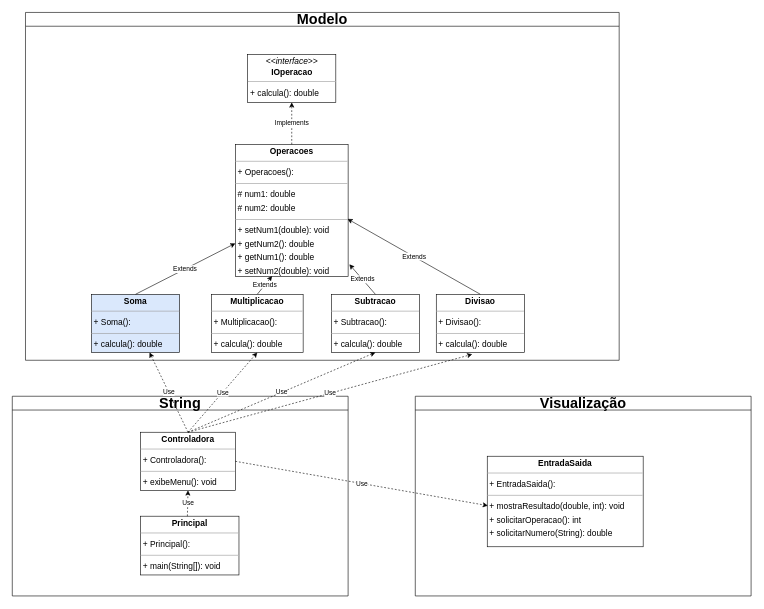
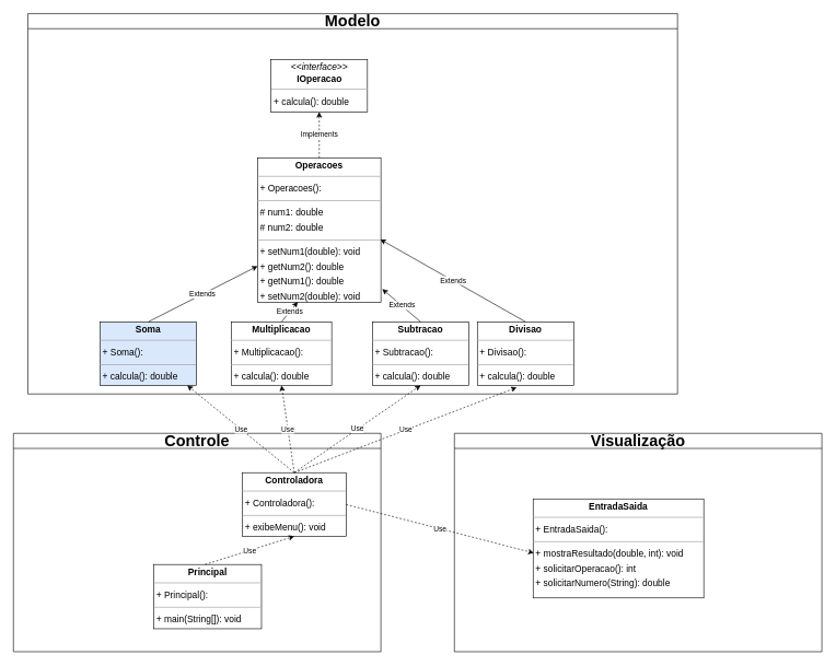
- <mxCell id="10" value="&lt;p style=&quot;margin:0px;margin-top:4px;text-align:center;&quot;&gt;&lt;b&gt;Subtracao&lt;/b&gt;&lt;/p&gt;&lt;hr size=&quot;1&quot;/&gt;&lt;p style=&quot;margin:0 0 0 4px;line-height:1.6;&quot;&gt;+ Subtracao(): &lt;/p&gt;&lt;hr size=&quot;1&quot;/&gt;&lt;p style=&quot;margin:0 0 0 4px;line-height:1.6;&quot;&gt;+ calcula(): double&lt;/p&gt;" style="verticalAlign=top;align=left;overflow=fill;fontSize=14;fontFamily=Helvetica;html=1;rounded=0;shadow=0;comic=0;labelBackgroundColor=none;strokeWidth=1;" parent="1" vertex="1"><mxGeometry x="552" width="147" height="97" as="geometry" y="490" /></mxCell>
+ <mxCell id="10" value="&lt;p style=&quot;margin:0px;margin-top:4px;text-align:center;&quot;&gt;&lt;b&gt;Subtracao&lt;/b&gt;&lt;/p&gt;&lt;hr size=&quot;1&quot;/&gt;&lt;p style=&quot;margin:0 0 0 4px;line-height:1.6;&quot;&gt;+ Subtracao(): &lt;/p&gt;&lt;hr size=&quot;1&quot;/&gt;&lt;p style=&quot;margin:0 0 0 4px;line-height:1.6;&quot;&gt;+ calcula(): double&lt;/p&gt;" style="verticalAlign=top;align=left;overflow=fill;fontSize=14;fontFamily=Helvetica;html=1;rounded=0;shadow=0;comic=0;labelBackgroundColor=none;strokeWidth=1;" parent="1" vertex="1"><mxGeometry x="567" y="490" width="147" height="97" as="geometry" /></mxCell>
- <mxCell id="12" value="&lt;font style=&quot;font-size: 24px;&quot;&gt;String&lt;/font&gt;" style="swimlane;whiteSpace=wrap;html=1;" vertex="1" parent="1"><mxGeometry x="20" y="660" width="560" height="333" as="geometry" /></mxCell>
+ <mxCell id="12" value="&lt;font style=&quot;font-size: 24px;&quot;&gt;Controle&lt;/font&gt;" style="swimlane;whiteSpace=wrap;html=1;" vertex="1" parent="1"><mxGeometry x="20" y="660" width="560" height="333" as="geometry" /></mxCell>
- <mxCell id="2" value="&lt;p style=&quot;margin:0px;margin-top:4px;text-align:center;&quot;&gt;&lt;b&gt;Controladora&lt;/b&gt;&lt;/p&gt;&lt;hr size=&quot;1&quot;/&gt;&lt;p style=&quot;margin:0 0 0 4px;line-height:1.6;&quot;&gt;+ Controladora(): &lt;/p&gt;&lt;hr size=&quot;1&quot;/&gt;&lt;p style=&quot;margin:0 0 0 4px;line-height:1.6;&quot;&gt;+ exibeMenu(): void&lt;/p&gt;" style="verticalAlign=top;align=left;overflow=fill;fontSize=14;fontFamily=Helvetica;html=1;rounded=0;shadow=0;comic=0;labelBackgroundColor=none;strokeWidth=1;" parent="1" vertex="1"><mxGeometry x="234" y="720" width="158" height="97" as="geometry" /></mxCell>
+ <mxCell id="2" value="&lt;p style=&quot;margin:0px;margin-top:4px;text-align:center;&quot;&gt;&lt;b&gt;Controladora&lt;/b&gt;&lt;/p&gt;&lt;hr size=&quot;1&quot;/&gt;&lt;p style=&quot;margin:0 0 0 4px;line-height:1.6;&quot;&gt;+ Controladora(): &lt;/p&gt;&lt;hr size=&quot;1&quot;/&gt;&lt;p style=&quot;margin:0 0 0 4px;line-height:1.6;&quot;&gt;+ exibeMenu(): void&lt;/p&gt;" style="verticalAlign=top;align=left;overflow=fill;fontSize=14;fontFamily=Helvetica;html=1;rounded=0;shadow=0;comic=0;labelBackgroundColor=none;strokeWidth=1;" parent="1" vertex="1"><mxGeometry x="369" y="720" width="158" height="97" as="geometry" /></mxCell>
